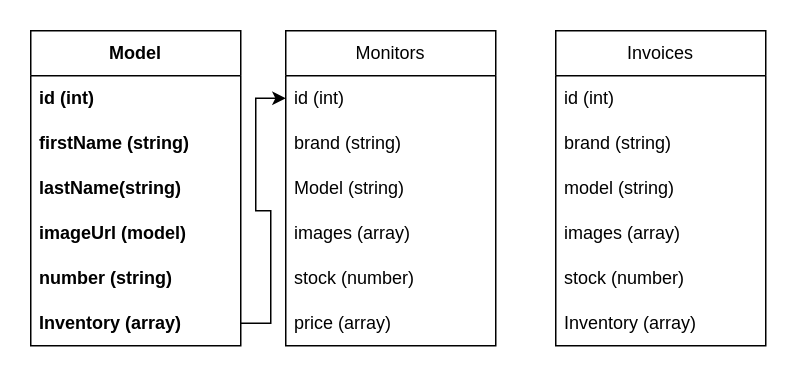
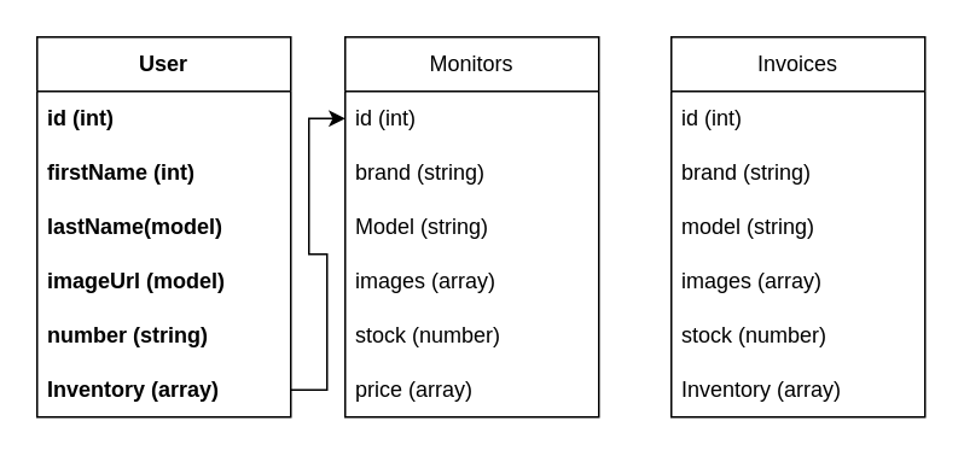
- <mxCell id="2" value="Model" style="swimlane;fontStyle=1;childLayout=stackLayout;horizontal=1;startSize=30;horizontalStack=0;resizeParent=1;resizeParentMax=0;resizeLast=0;collapsible=1;marginBottom=0;whiteSpace=wrap;html=1;" vertex="1" parent="1"><mxGeometry x="20" y="20" width="140" height="210" as="geometry" /></mxCell>
+ <mxCell id="2" value="User" style="swimlane;fontStyle=1;childLayout=stackLayout;horizontal=1;startSize=30;horizontalStack=0;resizeParent=1;resizeParentMax=0;resizeLast=0;collapsible=1;marginBottom=0;whiteSpace=wrap;html=1;" vertex="1" parent="1"><mxGeometry x="20" y="20" width="140" height="210" as="geometry" /></mxCell>
- <mxCell id="4" value="firstName (string)" style="text;strokeColor=none;fillColor=none;align=left;verticalAlign=middle;spacingLeft=4;spacingRight=4;overflow=hidden;points=[[0,0.5],[1,0.5]];portConstraint=eastwest;rotatable=0;whiteSpace=wrap;html=1;fontStyle=1" vertex="1" parent="2"><mxGeometry y="60" width="140" height="30" as="geometry" /></mxCell>
+ <mxCell id="4" value="firstName (int)" style="text;strokeColor=none;fillColor=none;align=left;verticalAlign=middle;spacingLeft=4;spacingRight=4;overflow=hidden;points=[[0,0.5],[1,0.5]];portConstraint=eastwest;rotatable=0;whiteSpace=wrap;html=1;fontStyle=1" vertex="1" parent="2"><mxGeometry y="60" width="140" height="30" as="geometry" /></mxCell>
- <mxCell id="5" value="lastName(string)" style="text;strokeColor=none;fillColor=none;align=left;verticalAlign=middle;spacingLeft=4;spacingRight=4;overflow=hidden;points=[[0,0.5],[1,0.5]];portConstraint=eastwest;rotatable=0;whiteSpace=wrap;html=1;fontStyle=1" vertex="1" parent="2"><mxGeometry y="90" width="140" height="30" as="geometry" /></mxCell>
+ <mxCell id="5" value="lastName(model)" style="text;strokeColor=none;fillColor=none;align=left;verticalAlign=middle;spacingLeft=4;spacingRight=4;overflow=hidden;points=[[0,0.5],[1,0.5]];portConstraint=eastwest;rotatable=0;whiteSpace=wrap;html=1;fontStyle=1" vertex="1" parent="2"><mxGeometry y="90" width="140" height="30" as="geometry" /></mxCell>
